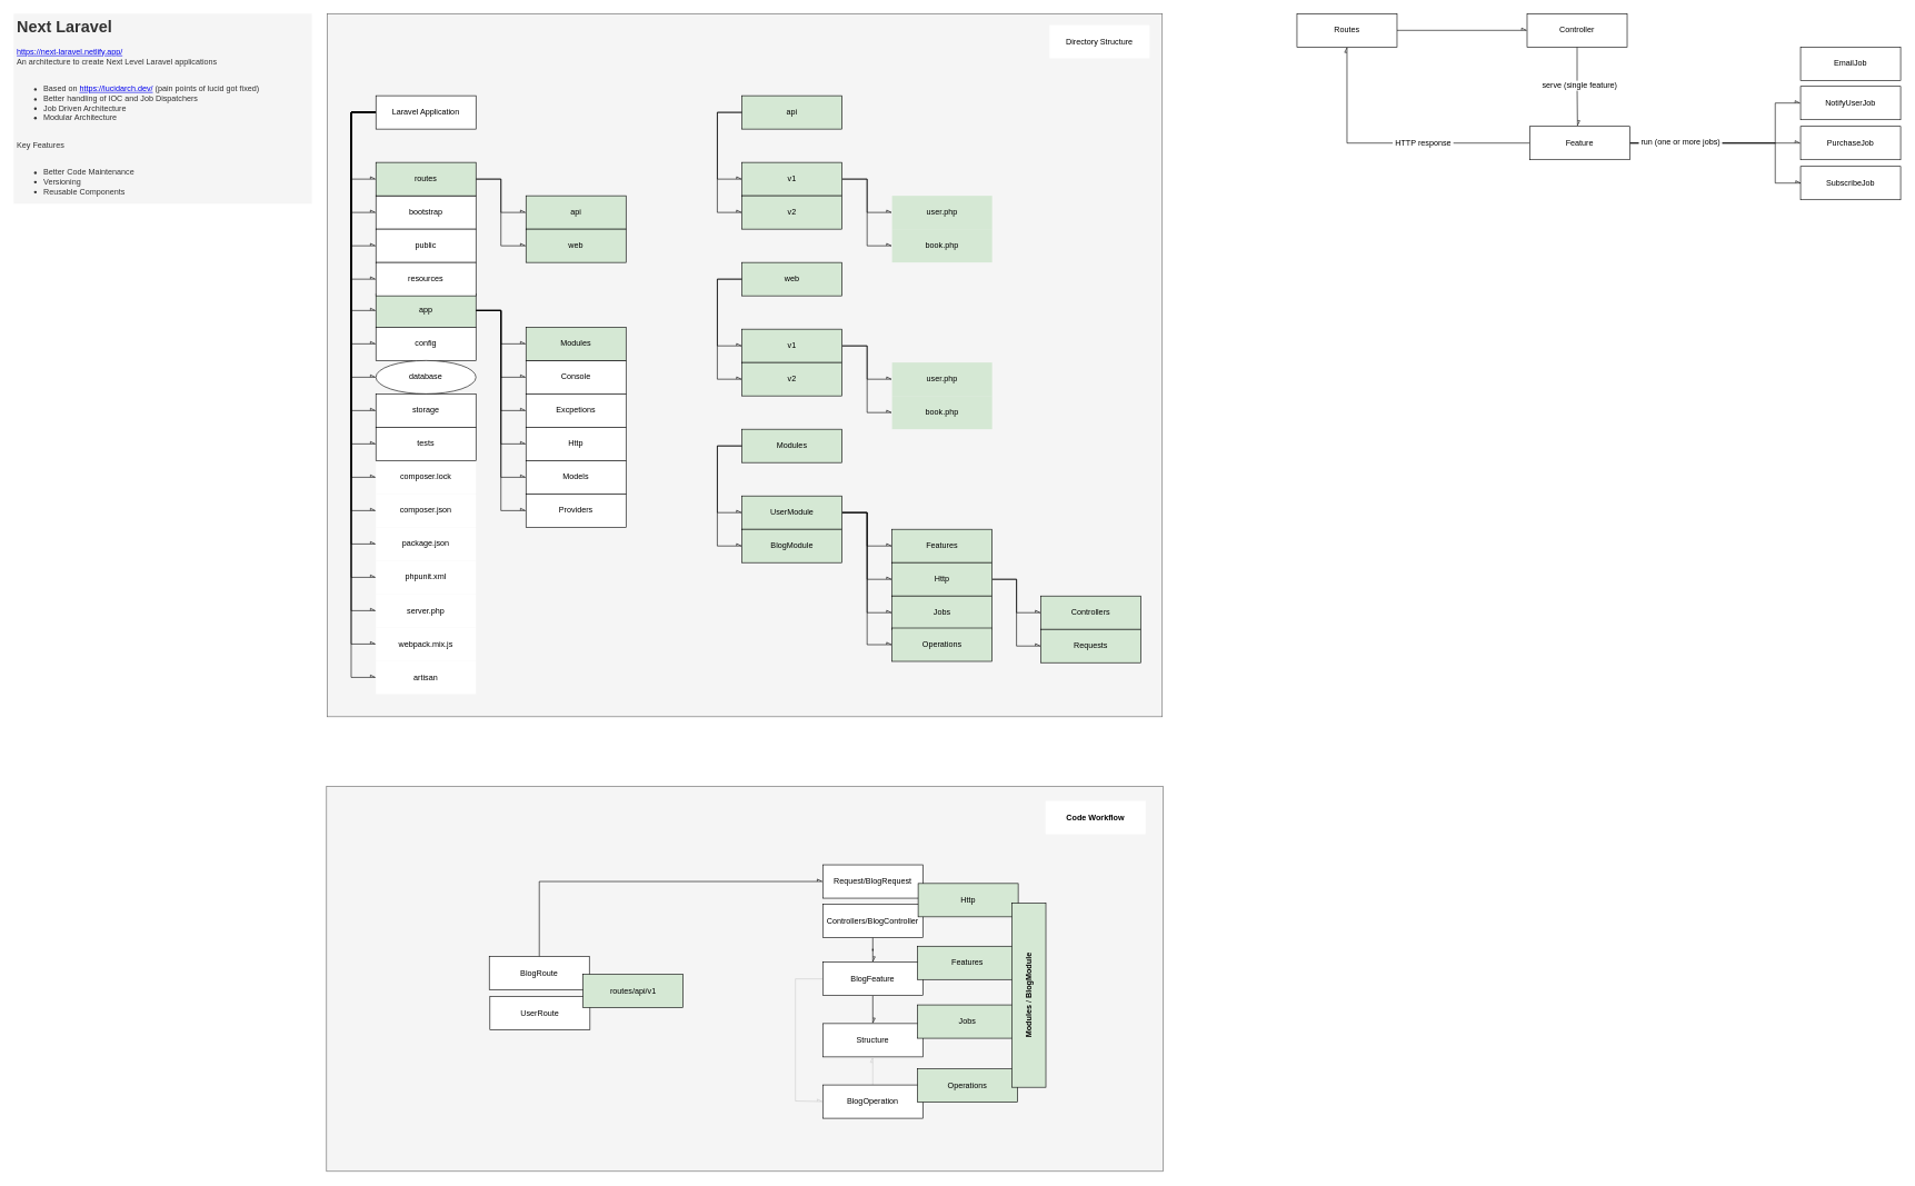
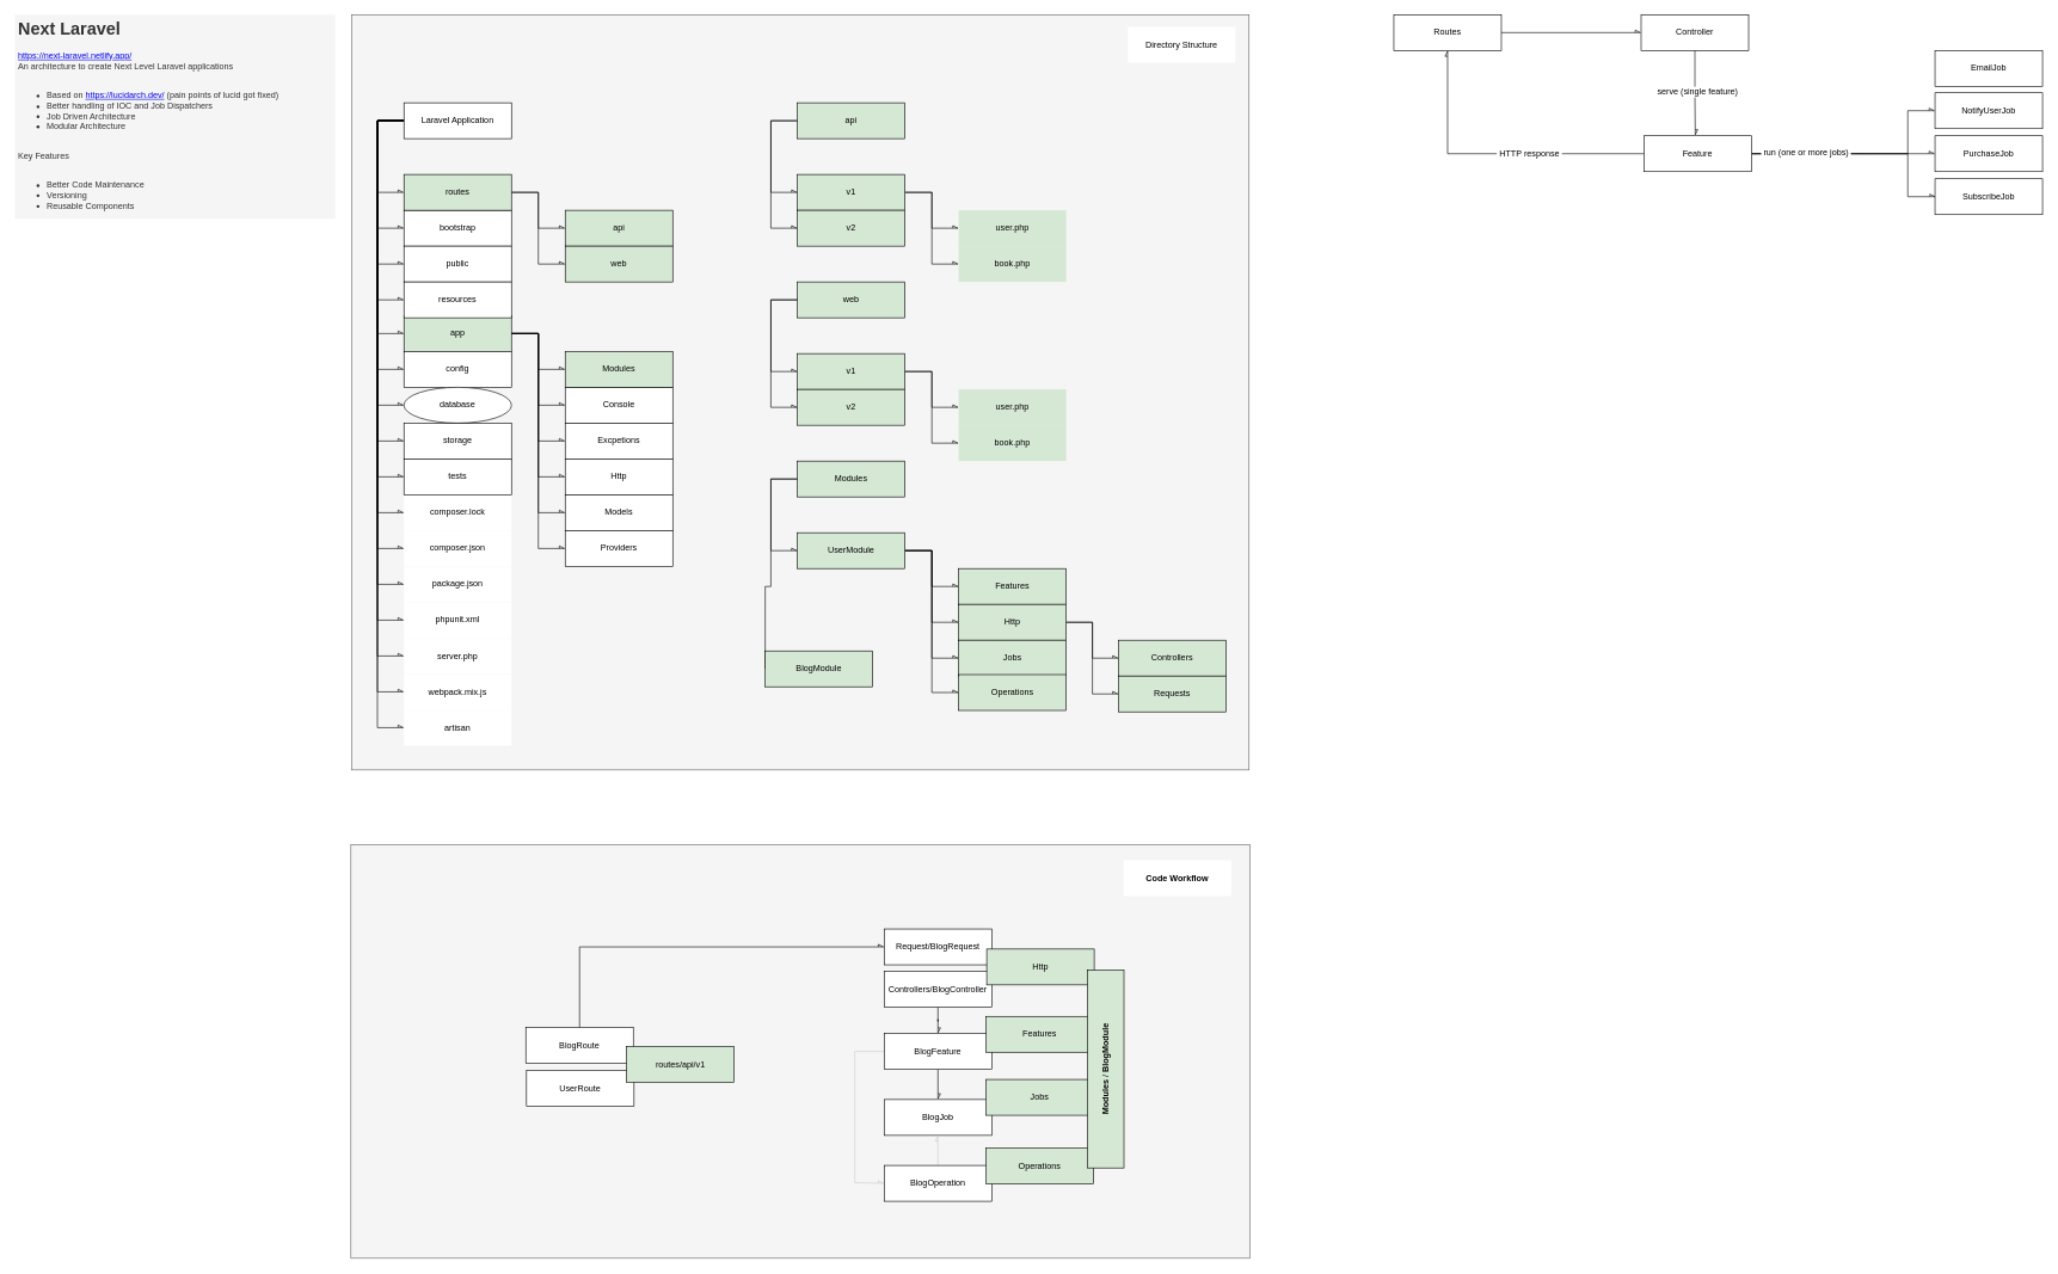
- <mxCell id="68" value="BlogModule" style="rounded=0;whiteSpace=wrap;html=1;fillColor=#d5e8d4;strokeColor=#000000;" vertex="1" parent="1"><mxGeometry x="1111.97" y="793" width="150" height="50" as="geometry" /></mxCell>
+ <mxCell id="68" value="BlogModule" style="rounded=0;whiteSpace=wrap;html=1;fillColor=#d5e8d4;strokeColor=#000000;" vertex="1" parent="1"><mxGeometry x="1066.97" y="908" width="150" height="50" as="geometry" /></mxCell>
- <mxCell id="98" value="Structure" style="rounded=0;whiteSpace=wrap;html=1;fillColor=#FFFFFF;" vertex="1" parent="1"><mxGeometry x="1233" y="1534" width="150" height="50" as="geometry" /></mxCell>
+ <mxCell id="98" value="BlogJob" style="rounded=0;whiteSpace=wrap;html=1;fillColor=#FFFFFF;" vertex="1" parent="1"><mxGeometry x="1233" y="1534" width="150" height="50" as="geometry" /></mxCell>
